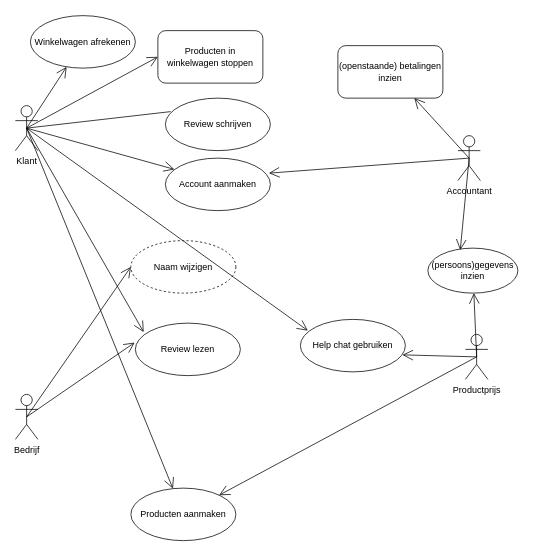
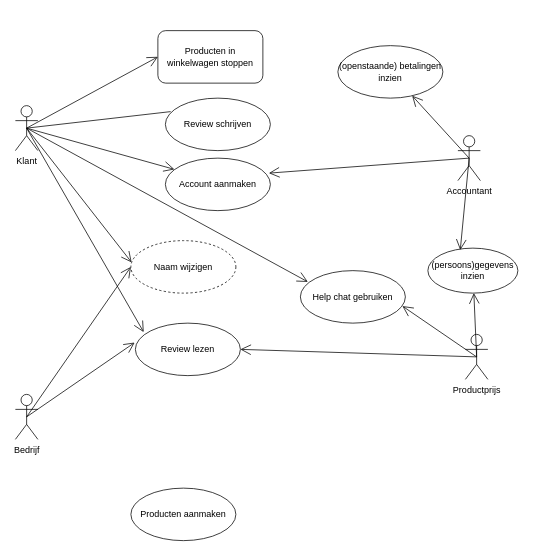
- <mxCell id="6" value="Winkelwagen afrekenen" style="ellipse;whiteSpace=wrap;html=1;" vertex="1" parent="1"><mxGeometry x="40" y="20" width="140" height="70" as="geometry" /></mxCell>
- <mxCell id="19" value="(openstaande) betalingen inzien" style="whiteSpace=wrap;html=1;rounded=1;" vertex="1" parent="1"><mxGeometry x="450" y="60" width="140" height="70" as="geometry" /></mxCell>
+ <mxCell id="19" value="(openstaande) betalingen inzien" style="ellipse;whiteSpace=wrap;html=1;" vertex="1" parent="1"><mxGeometry x="450" y="60" width="140" height="70" as="geometry" /></mxCell>
- <mxCell id="10" value="" style="endArrow=open;endFill=1;endSize=12;html=1;rounded=0;exitX=0.5;exitY=0.5;exitDx=0;exitDy=0;exitPerimeter=0;" edge="1" parent="1" source="2" target="6"><mxGeometry width="160" relative="1" as="geometry"><mxPoint x="230" y="290" as="sourcePoint" /><mxPoint x="390" y="290" as="targetPoint" /></mxGeometry></mxCell>
- <mxCell id="12" value="" style="endArrow=open;endFill=1;endSize=12;html=1;rounded=0;exitX=0.5;exitY=0.5;exitDx=0;exitDy=0;exitPerimeter=0;" edge="1" parent="1" source="2" target="5"><mxGeometry width="160" relative="1" as="geometry"><mxPoint x="90" y="360" as="sourcePoint" /><mxPoint x="210" y="290" as="targetPoint" /></mxGeometry></mxCell>
+ <mxCell id="12" value="" style="endArrow=open;endFill=1;endSize=12;html=1;rounded=0;exitX=0.5;exitY=0.5;exitDx=0;exitDy=0;exitPerimeter=0;entryX=0.007;entryY=0.414;entryDx=0;entryDy=0;entryPerimeter=0;" edge="1" parent="1" source="2" target="7"><mxGeometry width="160" relative="1" as="geometry"><mxPoint x="90" y="360" as="sourcePoint" /><mxPoint x="210" y="290" as="targetPoint" /></mxGeometry></mxCell>
- <mxCell id="23" value="Help chat gebruiken" style="ellipse;whiteSpace=wrap;html=1;" vertex="1" parent="1"><mxGeometry x="400" y="425" width="140" height="70" as="geometry" /></mxCell>
+ <mxCell id="23" value="Help chat gebruiken" style="ellipse;whiteSpace=wrap;html=1;" vertex="1" parent="1"><mxGeometry x="400" y="360" width="140" height="70" as="geometry" /></mxCell>
- <mxCell id="25" value="" style="endArrow=open;endFill=1;endSize=12;html=1;rounded=0;exitX=0.5;exitY=0.5;exitDx=0;exitDy=0;exitPerimeter=0;" edge="1" parent="1" source="21" target="5"><mxGeometry width="160" relative="1" as="geometry"><mxPoint x="190" y="460" as="sourcePoint" /><mxPoint x="350" y="460" as="targetPoint" /></mxGeometry></mxCell>
+ <mxCell id="25" value="" style="endArrow=open;endFill=1;endSize=12;html=1;rounded=0;exitX=0.5;exitY=0.5;exitDx=0;exitDy=0;exitPerimeter=0;entryX=1;entryY=0.5;entryDx=0;entryDy=0;" edge="1" parent="1" source="21" target="9"><mxGeometry width="160" relative="1" as="geometry"><mxPoint x="190" y="460" as="sourcePoint" /><mxPoint x="350" y="460" as="targetPoint" /></mxGeometry></mxCell>
